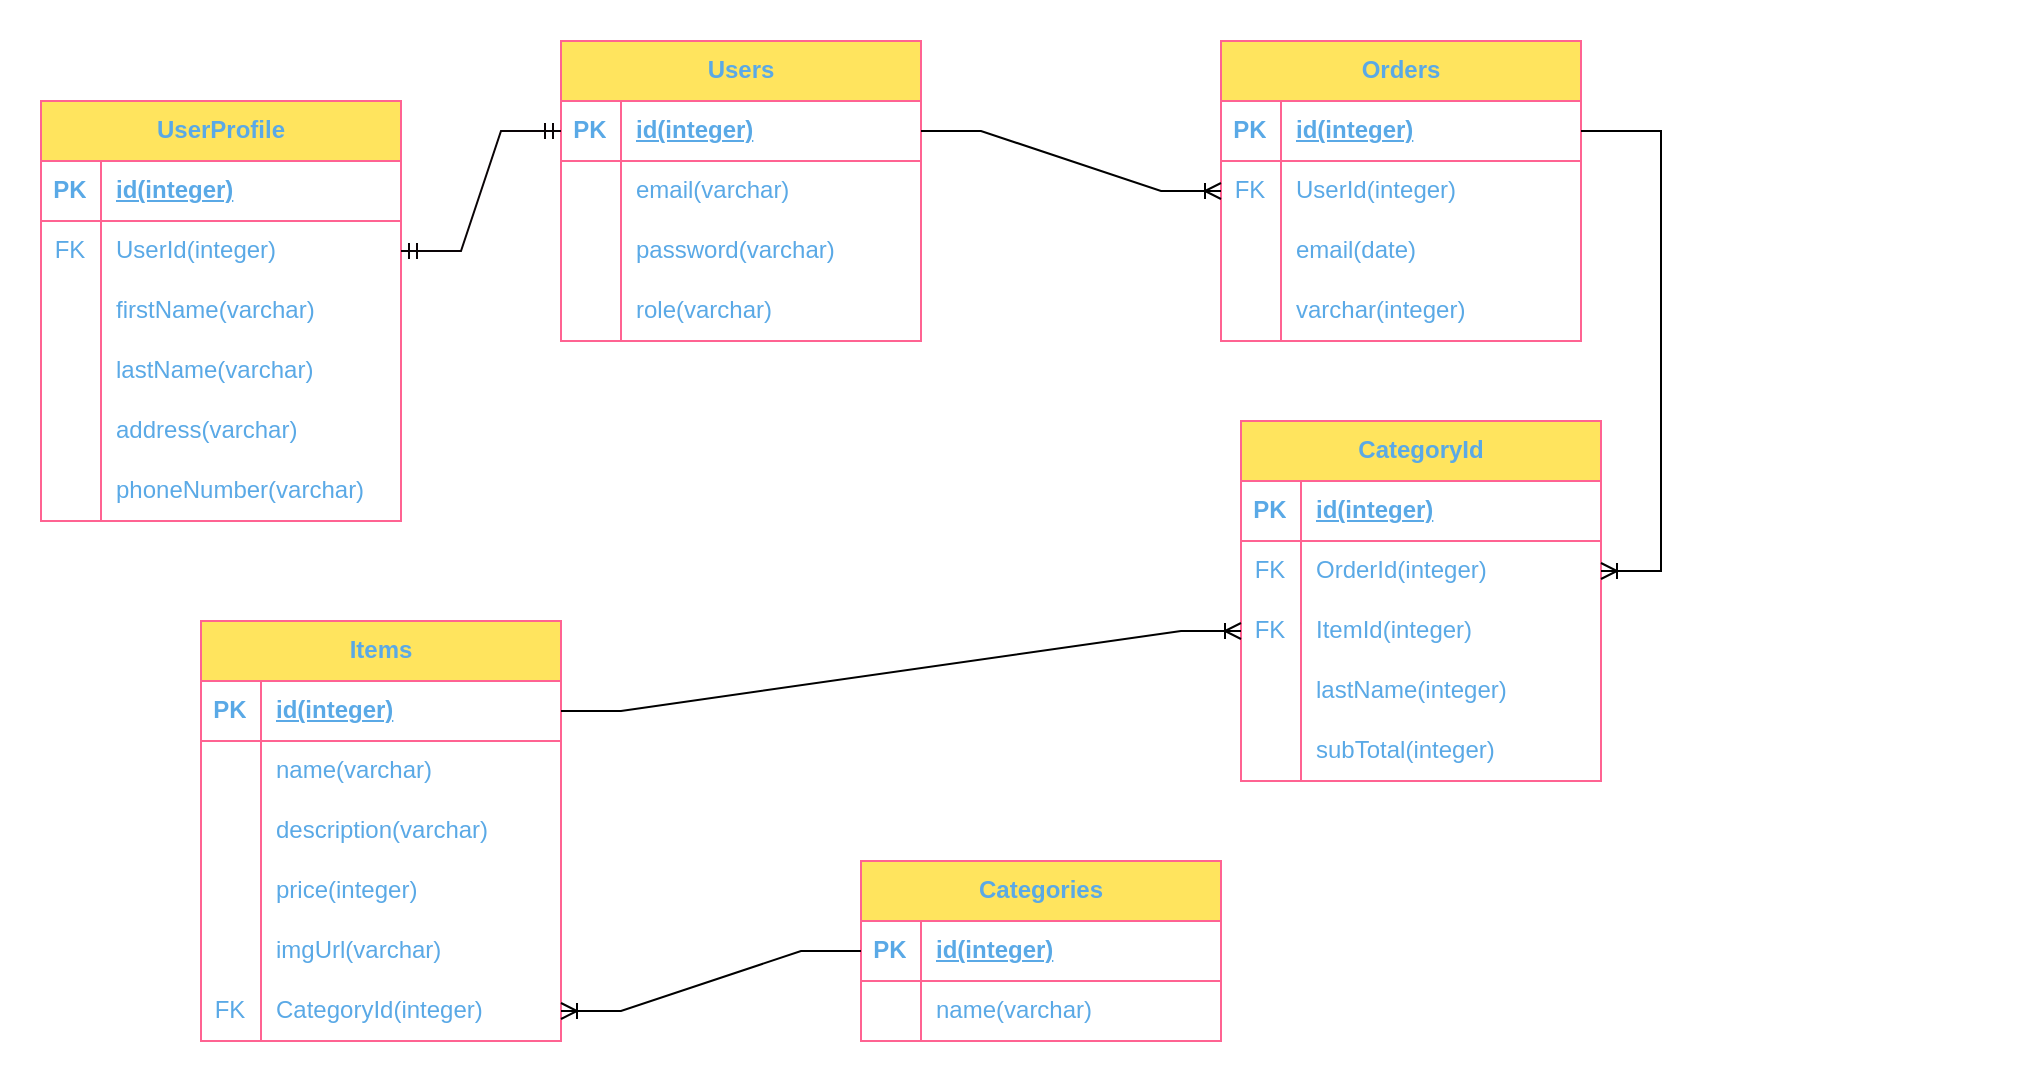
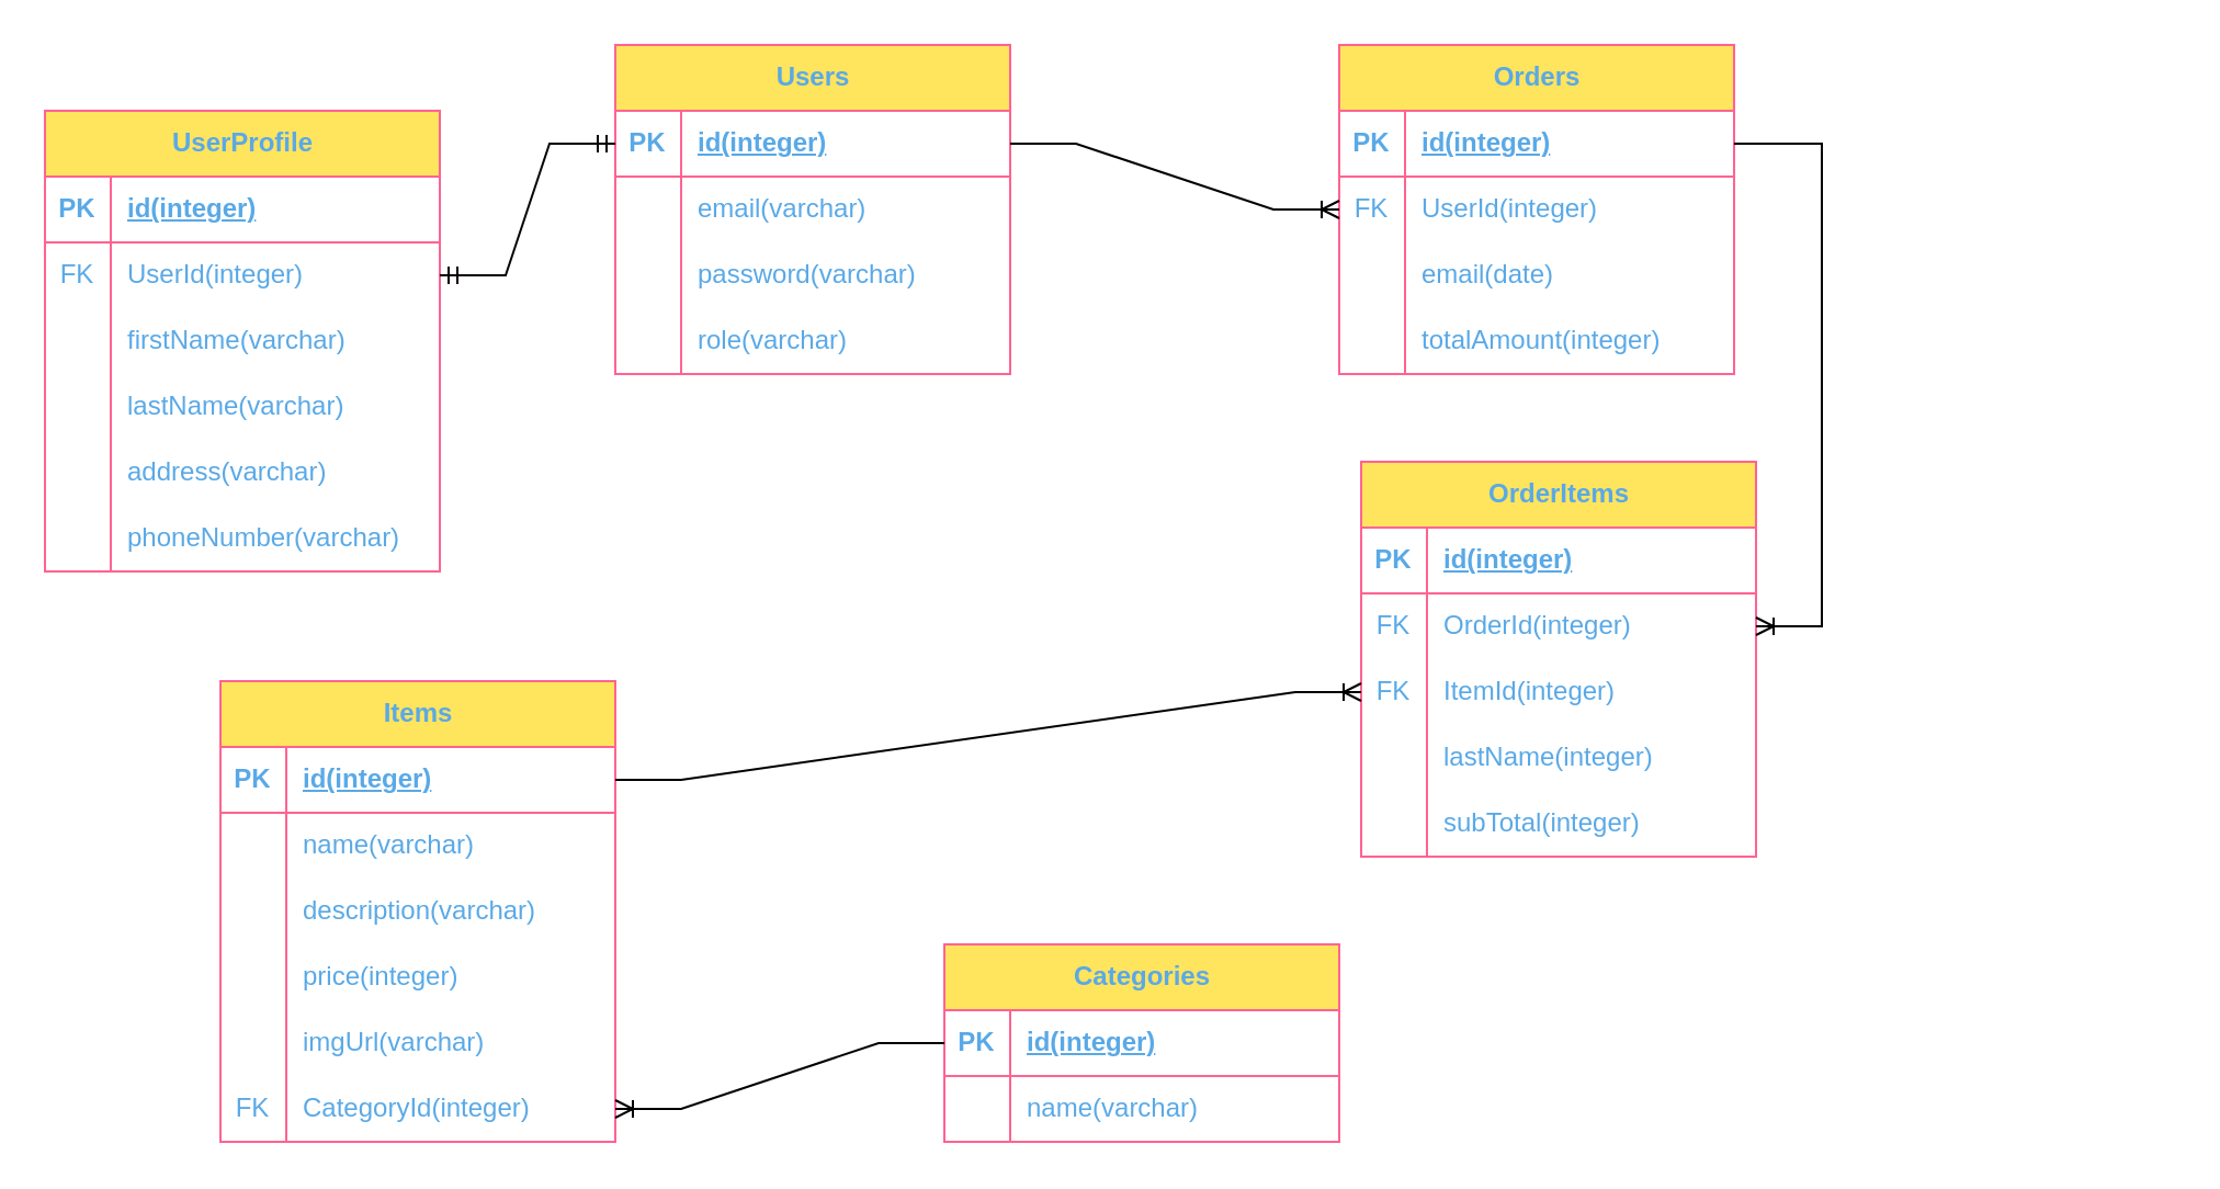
- <mxCell id="46" value="varchar(integer)" style="shape=partialRectangle;connectable=0;fillColor=none;top=0;left=0;bottom=0;right=0;align=left;spacingLeft=6;overflow=hidden;whiteSpace=wrap;html=1;labelBackgroundColor=none;strokeColor=#FF6392;fontColor=#5AA9E6;" parent="44" vertex="1"><mxGeometry x="30" width="150" height="30" as="geometry"><mxRectangle width="150" height="30" as="alternateBounds" /></mxGeometry></mxCell>
+ <mxCell id="46" value="totalAmount(integer)" style="shape=partialRectangle;connectable=0;fillColor=none;top=0;left=0;bottom=0;right=0;align=left;spacingLeft=6;overflow=hidden;whiteSpace=wrap;html=1;labelBackgroundColor=none;strokeColor=#FF6392;fontColor=#5AA9E6;" parent="44" vertex="1"><mxGeometry x="30" width="150" height="30" as="geometry"><mxRectangle width="150" height="30" as="alternateBounds" /></mxGeometry></mxCell>
- <mxCell id="73" value="CategoryId" style="shape=table;startSize=30;container=1;collapsible=1;childLayout=tableLayout;fixedRows=1;rowLines=0;fontStyle=1;align=center;resizeLast=1;html=1;strokeColor=#FF6392;fontColor=#5AA9E6;fillColor=#FFE45E;" parent="1" vertex="1"><mxGeometry x="620" y="210" width="180" height="180" as="geometry" /></mxCell>
+ <mxCell id="73" value="OrderItems" style="shape=table;startSize=30;container=1;collapsible=1;childLayout=tableLayout;fixedRows=1;rowLines=0;fontStyle=1;align=center;resizeLast=1;html=1;strokeColor=#FF6392;fontColor=#5AA9E6;fillColor=#FFE45E;" parent="1" vertex="1"><mxGeometry x="620" y="210" width="180" height="180" as="geometry" /></mxCell>
